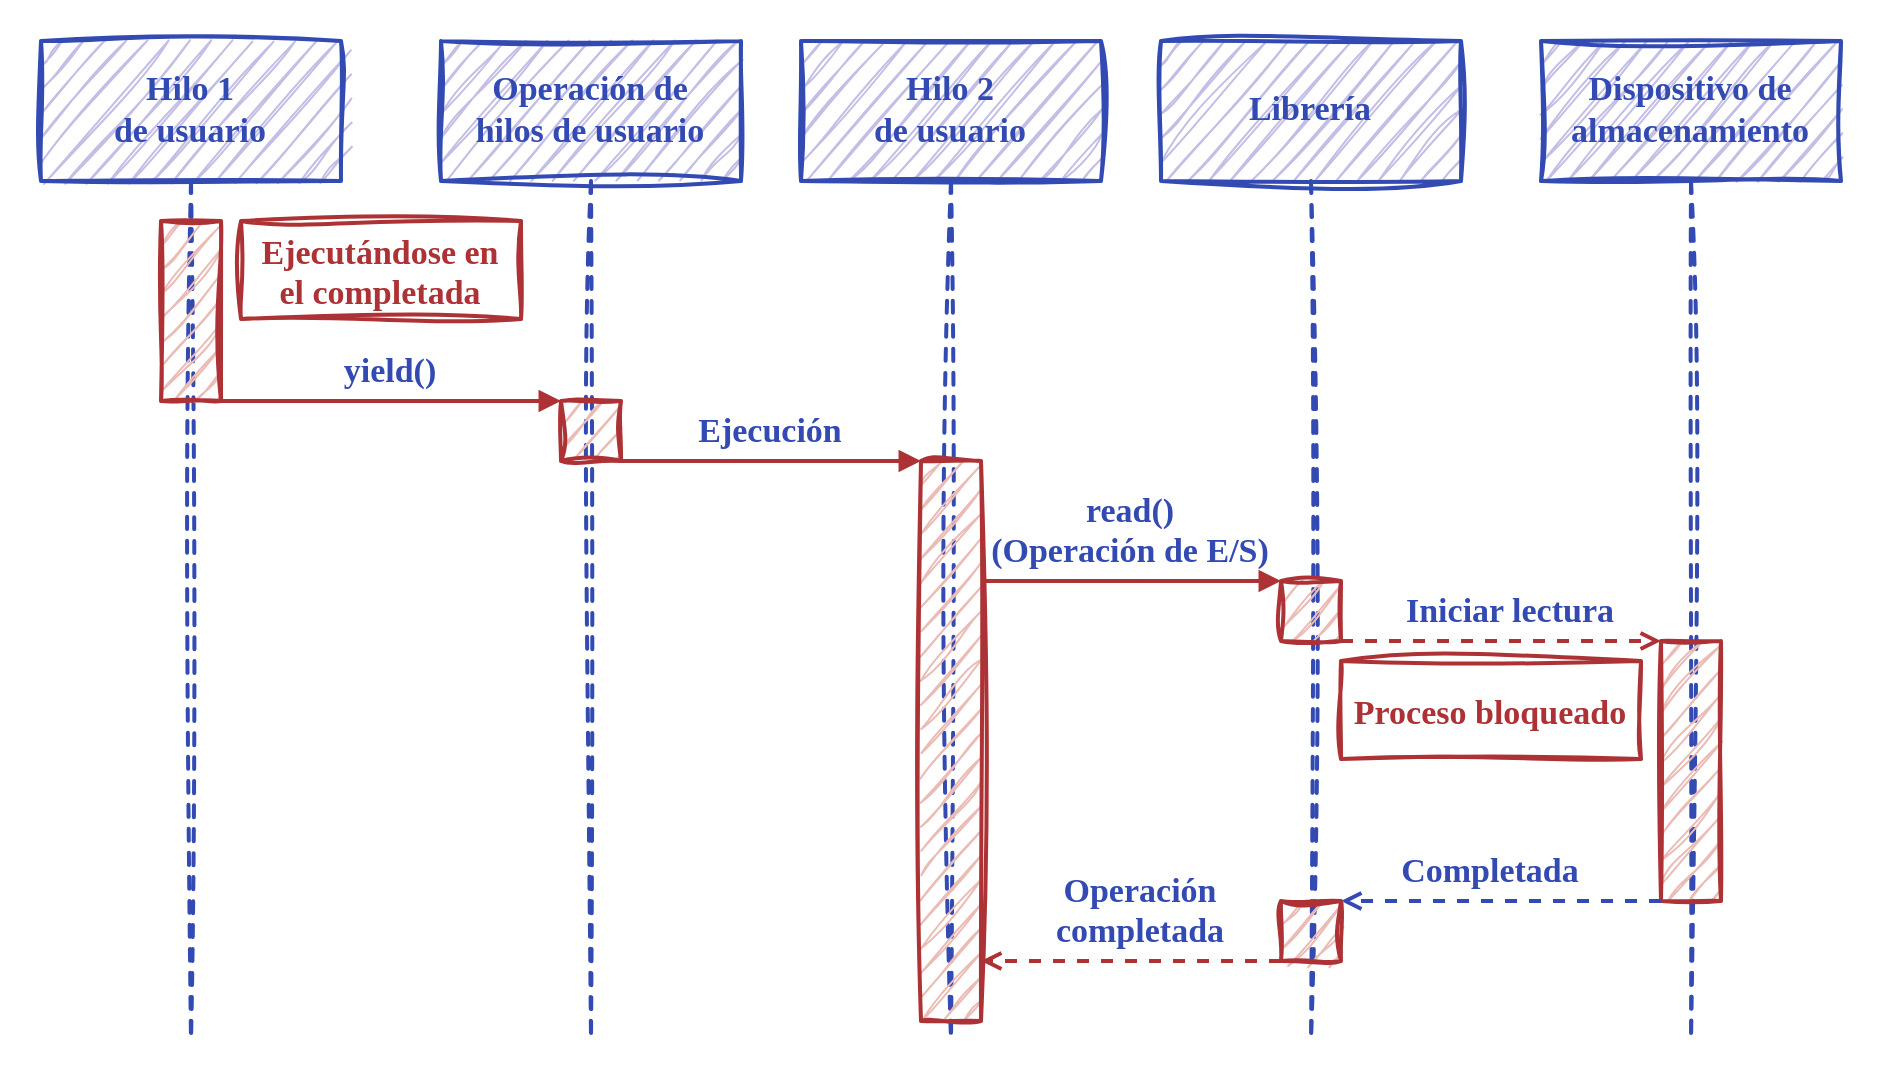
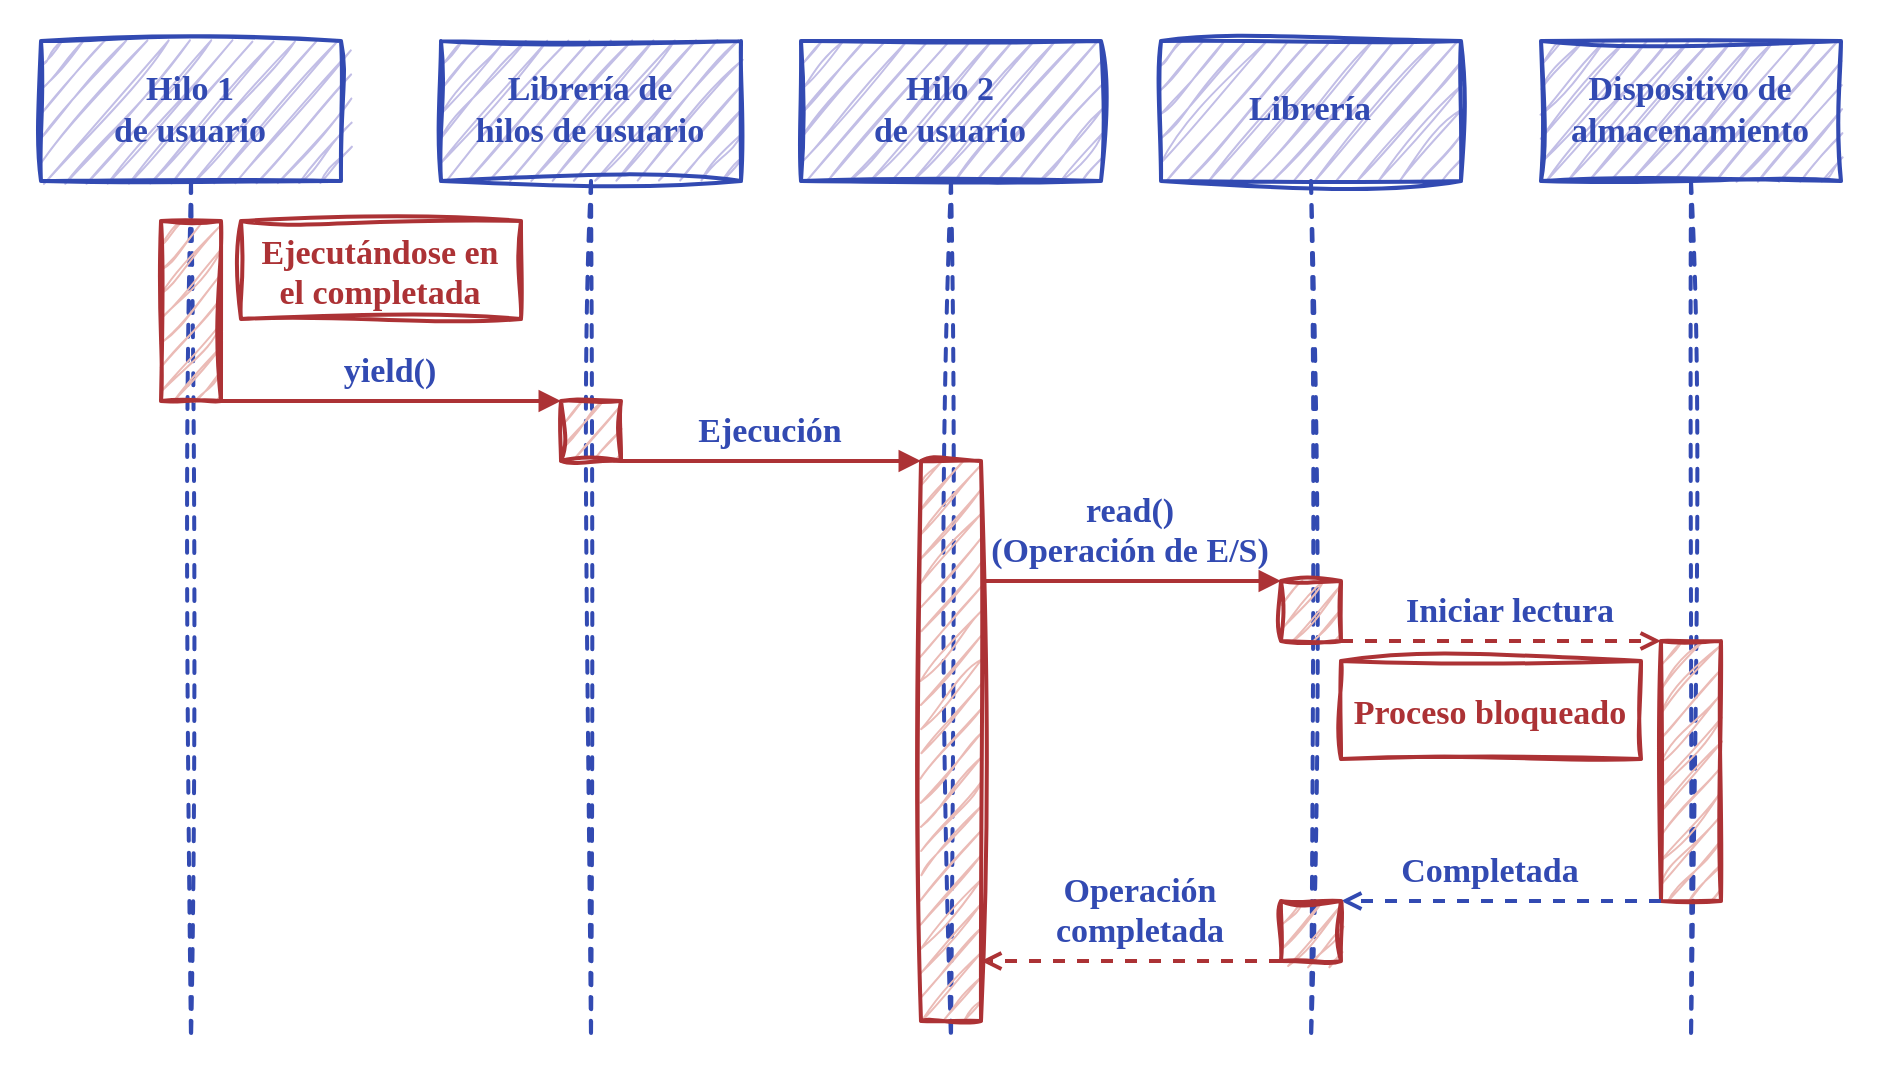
- <mxCell id="12" value="Operación de&#10;hilos de usuario" style="shape=umlLifeline;perimeter=lifelinePerimeter;whiteSpace=wrap;container=1;dropTarget=0;collapsible=0;recursiveResize=0;outlineConnect=0;portConstraint=eastwest;newEdgeStyle={&quot;edgeStyle&quot;:&quot;elbowEdgeStyle&quot;,&quot;elbow&quot;:&quot;vertical&quot;,&quot;curved&quot;:0,&quot;rounded&quot;:0};size=70;fontSize=17;fontFamily=Ink Free;fillColor=#C2BEE6;strokeColor=#324AB2;fontColor=#324AB2;sketch=1;curveFitting=1;jiggle=2;fontStyle=1;strokeWidth=2;" vertex="1" parent="1"><mxGeometry x="220" y="20" width="150" height="500" as="geometry" /></mxCell>
+ <mxCell id="12" value="Librería de&#10;hilos de usuario" style="shape=umlLifeline;perimeter=lifelinePerimeter;whiteSpace=wrap;container=1;dropTarget=0;collapsible=0;recursiveResize=0;outlineConnect=0;portConstraint=eastwest;newEdgeStyle={&quot;edgeStyle&quot;:&quot;elbowEdgeStyle&quot;,&quot;elbow&quot;:&quot;vertical&quot;,&quot;curved&quot;:0,&quot;rounded&quot;:0};size=70;fontSize=17;fontFamily=Ink Free;fillColor=#C2BEE6;strokeColor=#324AB2;fontColor=#324AB2;sketch=1;curveFitting=1;jiggle=2;fontStyle=1;strokeWidth=2;" vertex="1" parent="1"><mxGeometry x="220" y="20" width="150" height="500" as="geometry" /></mxCell>
